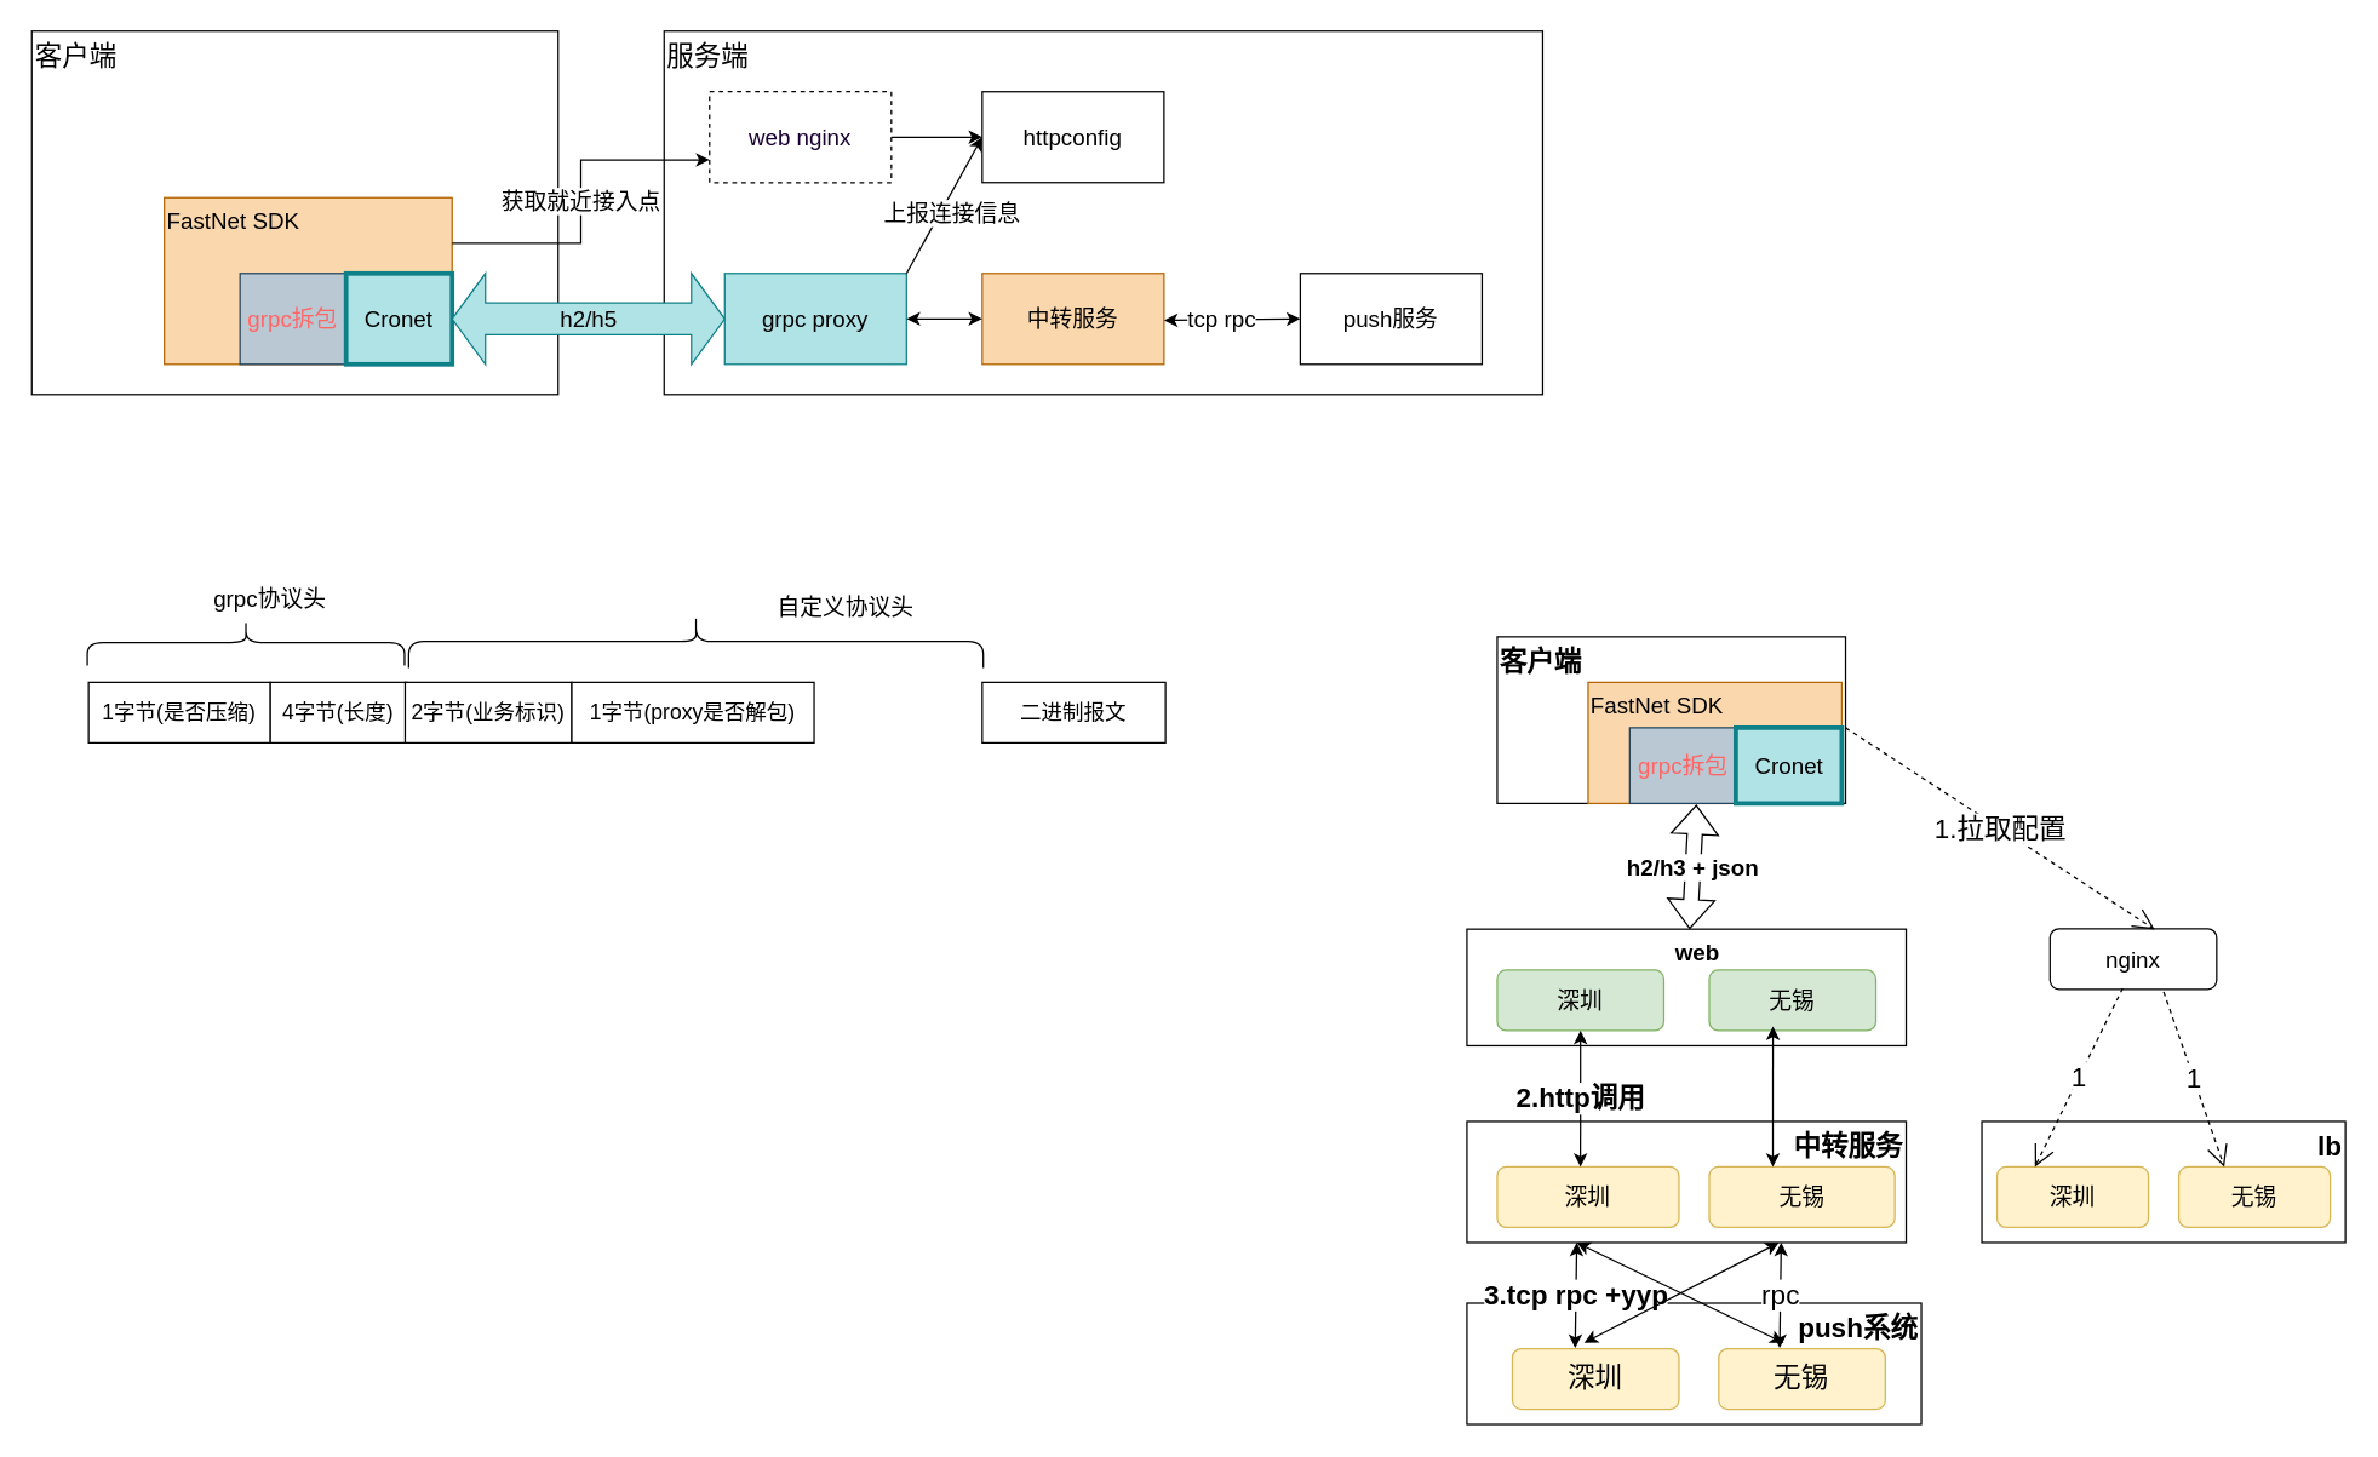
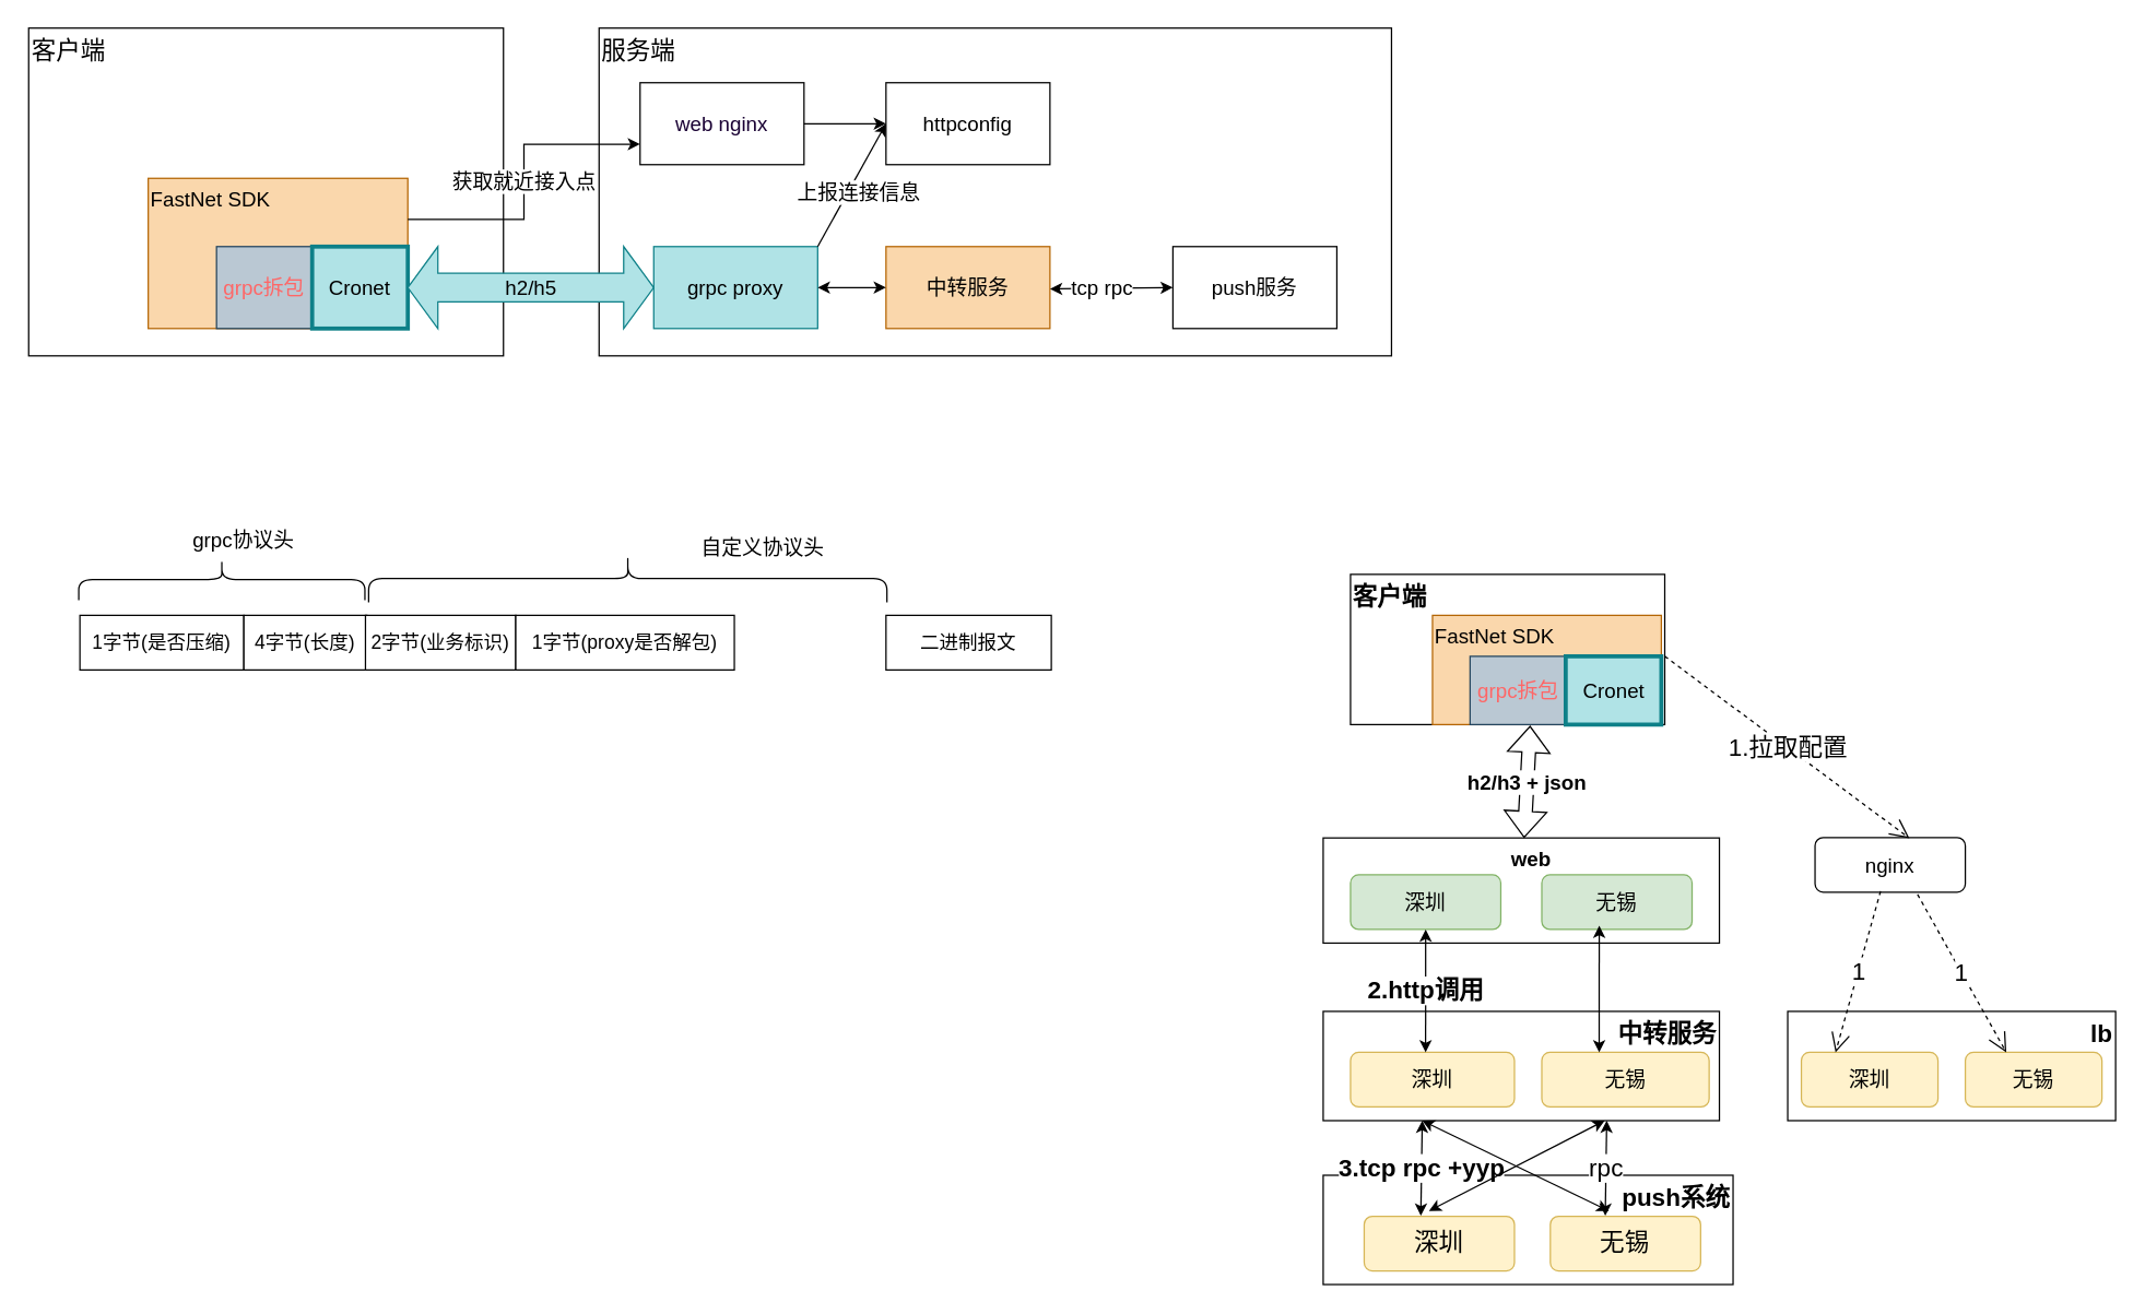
- <mxCell id="11" value="web nginx" style="rounded=0;whiteSpace=wrap;html=1;fontSize=15;fontColor=#190033;strokeWidth=1;dashed=1;" parent="1" vertex="1"><mxGeometry x="468" y="60" width="120" height="60" as="geometry" /></mxCell>
+ <mxCell id="11" value="web nginx" style="rounded=0;whiteSpace=wrap;html=1;fontSize=15;fontColor=#190033;strokeWidth=1;" parent="1" vertex="1"><mxGeometry x="468" y="60" width="120" height="60" as="geometry" /></mxCell>
- <mxCell id="41" value="nginx" style="rounded=1;whiteSpace=wrap;html=1;fontSize=15;" vertex="1" parent="1"><mxGeometry x="1353" y="612.72" width="110" height="40" as="geometry" /></mxCell>
+ <mxCell id="41" value="nginx" style="rounded=1;whiteSpace=wrap;html=1;fontSize=15;" vertex="1" parent="1"><mxGeometry x="1328" y="612.72" width="110" height="40" as="geometry" /></mxCell>
